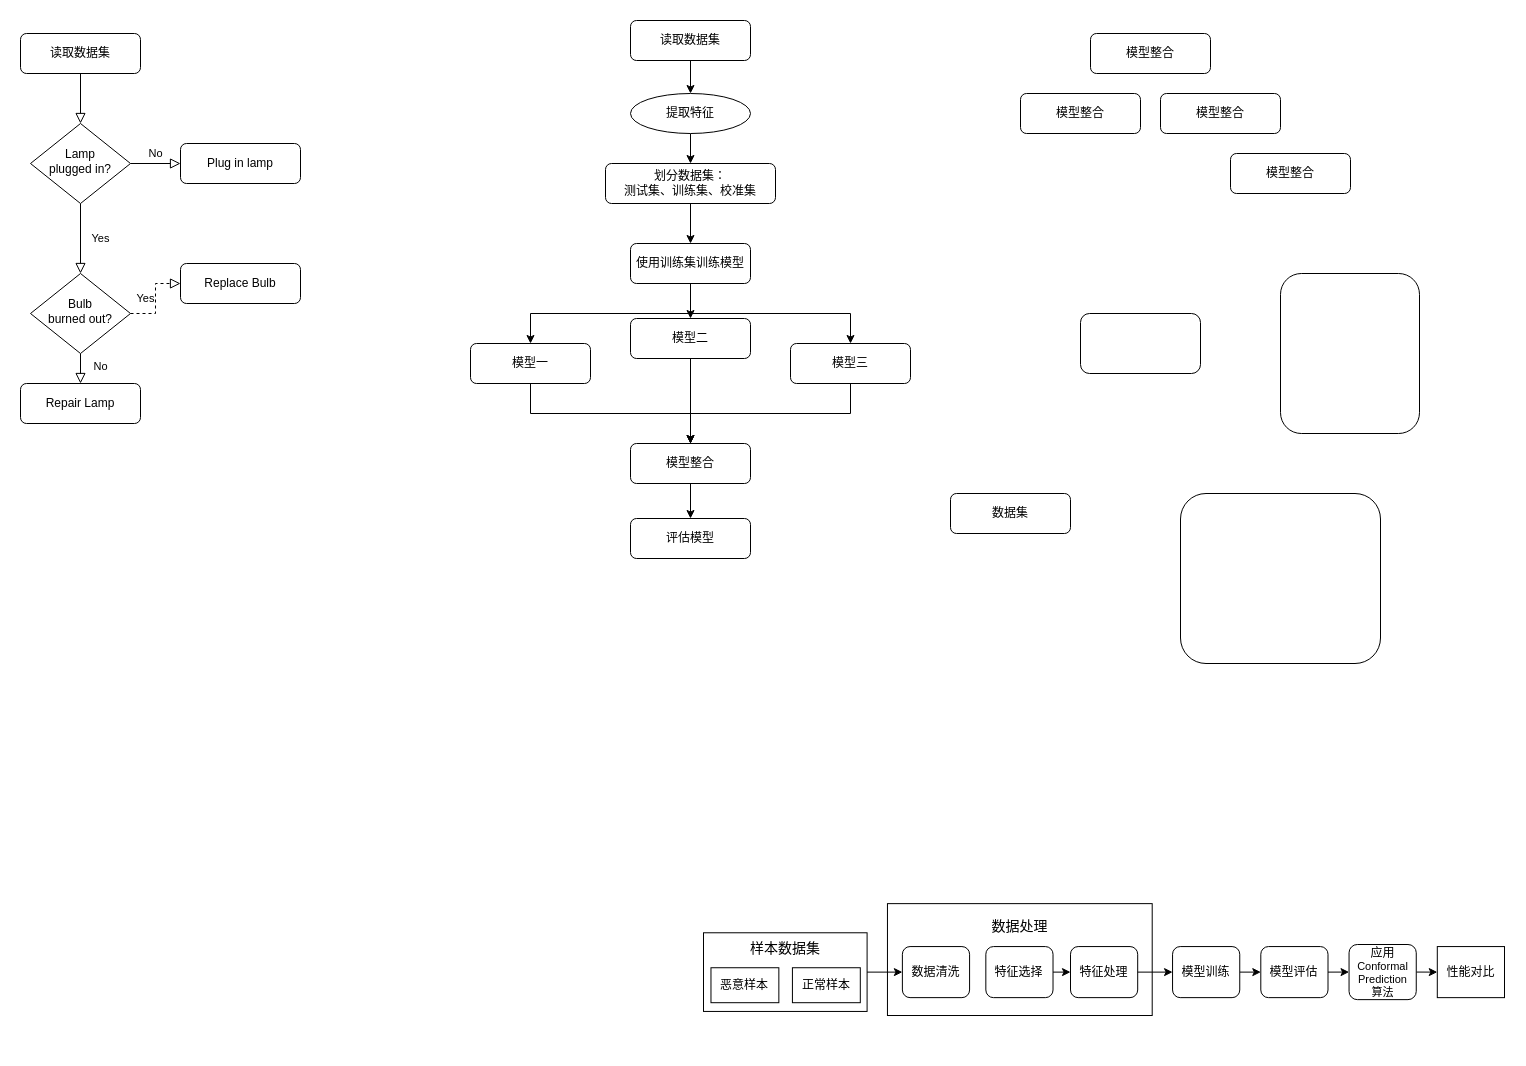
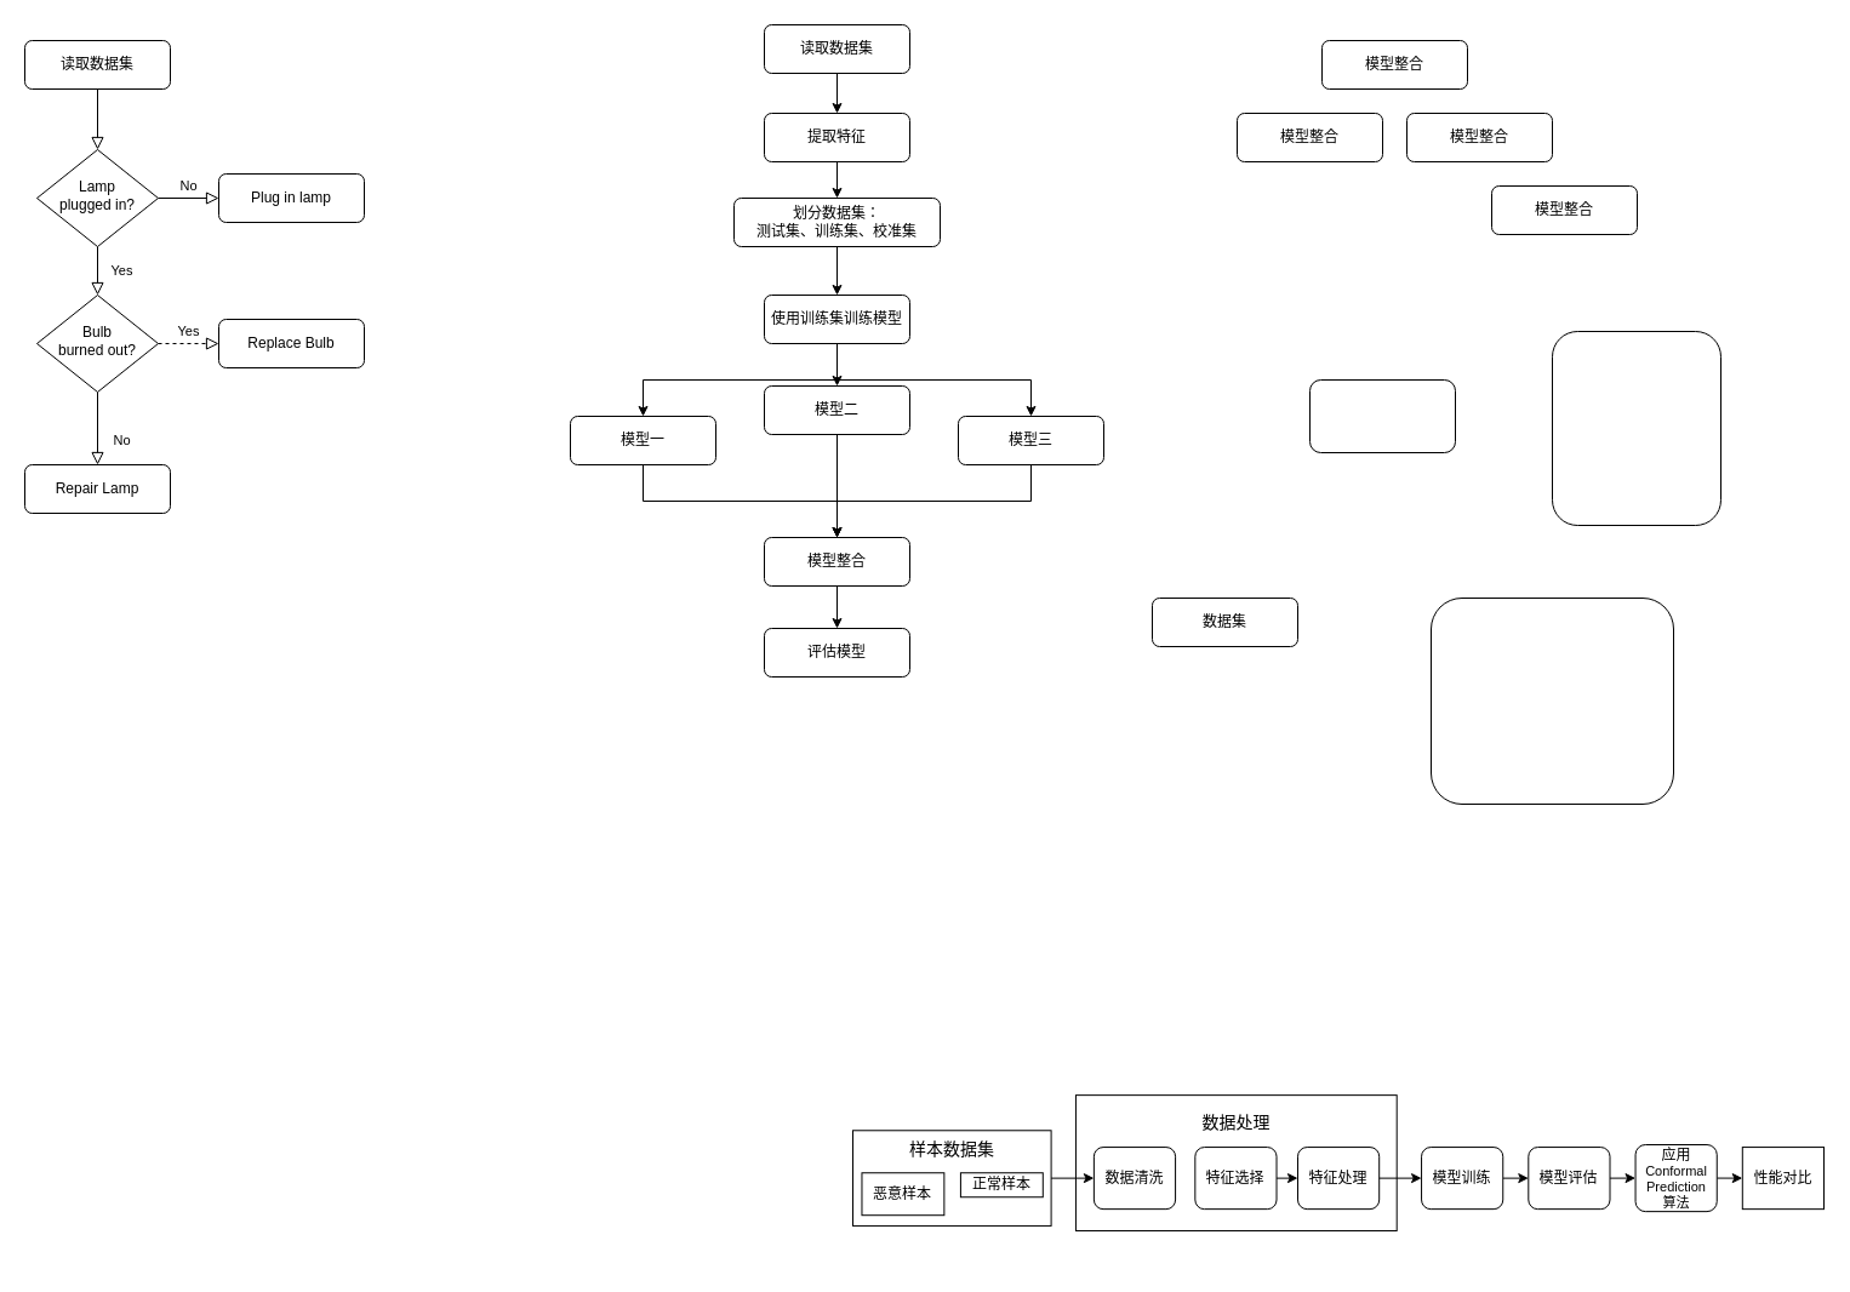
- <mxCell id="24" value="提取特征" style="ellipse;whiteSpace=wrap;html=1;fontSize=12;glass=0;strokeWidth=1;shadow=0;" parent="1" vertex="1"><mxGeometry x="630" y="93" width="120" height="40" as="geometry" /></mxCell>
+ <mxCell id="24" value="提取特征" style="rounded=1;whiteSpace=wrap;html=1;fontSize=12;glass=0;strokeWidth=1;shadow=0;" parent="1" vertex="1"><mxGeometry x="630" y="93" width="120" height="40" as="geometry" /></mxCell>
- <mxCell id="10" value="Bulb&lt;br&gt;burned out?" style="rhombus;whiteSpace=wrap;html=1;shadow=0;fontFamily=Helvetica;fontSize=12;align=center;strokeWidth=1;spacing=6;spacingTop=-4;" parent="1" vertex="1"><mxGeometry x="30" y="273" width="100" height="80" as="geometry" /></mxCell>
+ <mxCell id="10" value="Bulb&lt;br&gt;burned out?" style="rhombus;whiteSpace=wrap;html=1;shadow=0;fontFamily=Helvetica;fontSize=12;align=center;strokeWidth=1;spacing=6;spacingTop=-4;" parent="1" vertex="1"><mxGeometry x="30" y="243" width="100" height="80" as="geometry" /></mxCell>
- <mxCell id="45" value="正常样本" style="rounded=0;whiteSpace=wrap;html=1;" parent="42" vertex="1"><mxGeometry x="88.922" y="34.96" width="67.88" height="34.96" as="geometry" /></mxCell>
+ <mxCell id="45" value="正常样本" style="rounded=0;whiteSpace=wrap;html=1;" parent="42" vertex="1"><mxGeometry x="88.922" y="34.96" width="67.88" height="20" as="geometry" /></mxCell>
